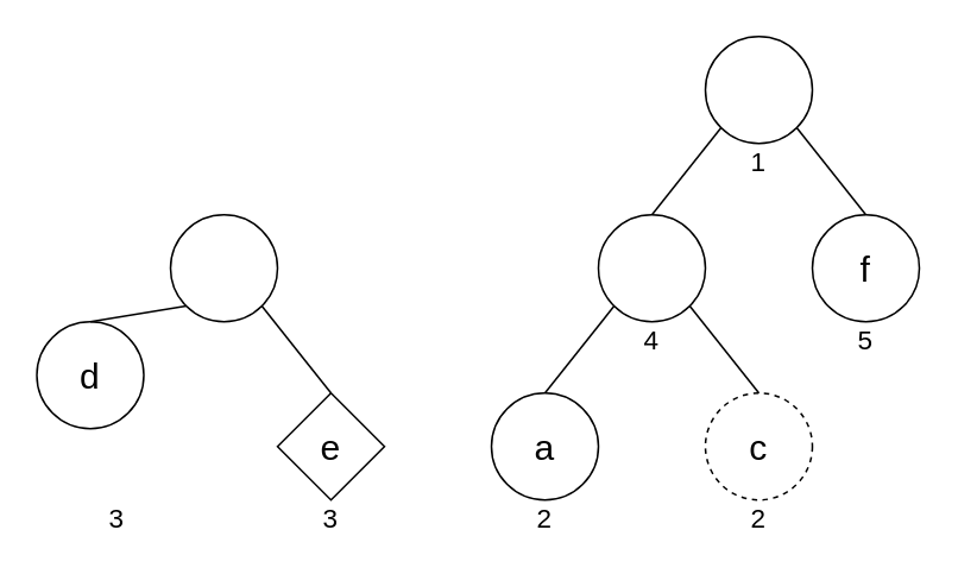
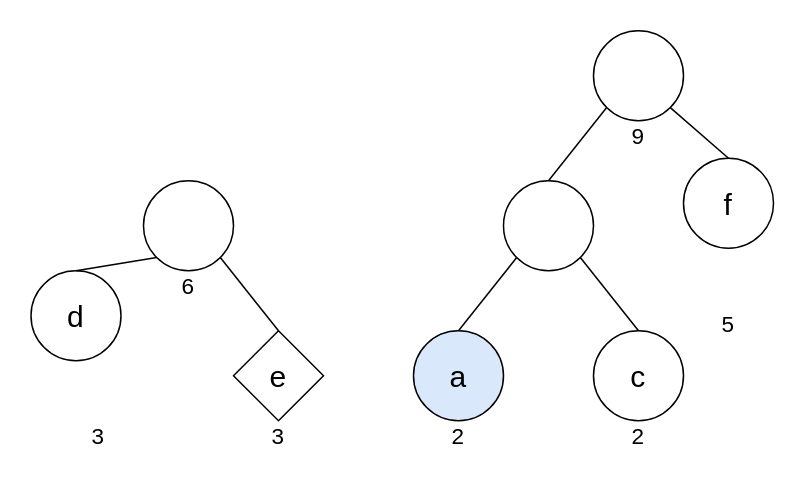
- <mxCell id="21" value="&lt;font style=&quot;font-size: 15px;&quot;&gt;1&lt;/font&gt;" style="text;html=1;strokeColor=none;fillColor=none;align=center;verticalAlign=middle;whiteSpace=wrap;rounded=0;fontSize=11;" vertex="1" parent="1"><mxGeometry x="405" y="80" width="40" height="20" as="geometry" /></mxCell>
+ <mxCell id="21" value="&lt;font style=&quot;font-size: 15px;&quot;&gt;9&lt;/font&gt;" style="text;html=1;strokeColor=none;fillColor=none;align=center;verticalAlign=middle;whiteSpace=wrap;rounded=0;fontSize=11;" vertex="1" parent="1"><mxGeometry x="405" y="80" width="40" height="20" as="geometry" /></mxCell>
- <mxCell id="18" value="&lt;font style=&quot;font-size: 20px;&quot;&gt;f&lt;/font&gt;" style="ellipse;whiteSpace=wrap;html=1;aspect=fixed;" vertex="1" parent="1"><mxGeometry x="455" y="120" width="60" height="60" as="geometry" /></mxCell>
+ <mxCell id="18" value="&lt;font style=&quot;font-size: 20px;&quot;&gt;f&lt;/font&gt;" style="ellipse;whiteSpace=wrap;html=1;aspect=fixed;" vertex="1" parent="1"><mxGeometry x="455" y="105" width="60" height="60" as="geometry" /></mxCell>
+ <mxCell id="15" value="&lt;font style=&quot;font-size: 15px;&quot;&gt;6&lt;/font&gt;" style="text;html=1;strokeColor=none;fillColor=none;align=center;verticalAlign=middle;whiteSpace=wrap;rounded=0;fontSize=11;" parent="1" vertex="1"><mxGeometry x="105" y="180" width="40" height="20" as="geometry" /></mxCell>
- <mxCell id="7" value="&lt;font style=&quot;font-size: 15px;&quot;&gt;4&lt;/font&gt;" style="text;html=1;strokeColor=none;fillColor=none;align=center;verticalAlign=middle;whiteSpace=wrap;rounded=0;fontSize=11;" parent="1" vertex="1"><mxGeometry x="345" y="180" width="40" height="20" as="geometry" /></mxCell>
- <mxCell id="19" value="&lt;font style=&quot;font-size: 15px;&quot;&gt;5&lt;/font&gt;" style="text;html=1;strokeColor=none;fillColor=none;align=center;verticalAlign=middle;whiteSpace=wrap;rounded=0;fontSize=11;" vertex="1" parent="1"><mxGeometry x="465" y="180" width="40" height="20" as="geometry" /></mxCell>
+ <mxCell id="19" value="&lt;font style=&quot;font-size: 15px;&quot;&gt;5&lt;/font&gt;" style="text;html=1;strokeColor=none;fillColor=none;align=center;verticalAlign=middle;whiteSpace=wrap;rounded=0;fontSize=11;" vertex="1" parent="1"><mxGeometry x="465" y="205" width="40" height="20" as="geometry" /></mxCell>
- <mxCell id="4" value="&lt;font style=&quot;font-size: 20px;&quot;&gt;a&lt;/font&gt;" style="ellipse;whiteSpace=wrap;html=1;aspect=fixed;" parent="1" vertex="1"><mxGeometry x="275" y="220" width="60" height="60" as="geometry" /></mxCell>
+ <mxCell id="4" value="&lt;font style=&quot;font-size: 20px;&quot;&gt;a&lt;/font&gt;" style="ellipse;whiteSpace=wrap;html=1;aspect=fixed;fillColor=#dae8fc;" parent="1" vertex="1"><mxGeometry x="275" y="220" width="60" height="60" as="geometry" /></mxCell>
- <mxCell id="3" value="&lt;font style=&quot;font-size: 20px;&quot;&gt;c&lt;/font&gt;" style="ellipse;whiteSpace=wrap;html=1;aspect=fixed;dashed=1;" parent="1" vertex="1"><mxGeometry x="395" y="220" width="60" height="60" as="geometry" /></mxCell>
+ <mxCell id="3" value="&lt;font style=&quot;font-size: 20px;&quot;&gt;c&lt;/font&gt;" style="ellipse;whiteSpace=wrap;html=1;aspect=fixed;" parent="1" vertex="1"><mxGeometry x="395" y="220" width="60" height="60" as="geometry" /></mxCell>
